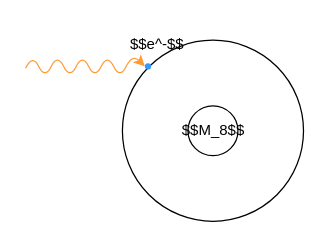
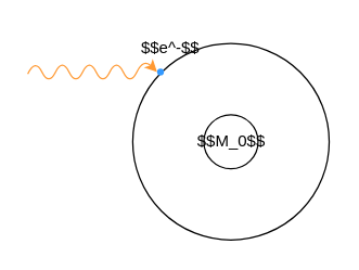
- <mxCell id="6" value="$$M_8$$" style="text;html=1;align=center;verticalAlign=middle;resizable=0;points=[];autosize=1;strokeColor=none;fillColor=none;" vertex="1" parent="1"><mxGeometry x="135" y="89" width="70" height="30" as="geometry" /></mxCell>
+ <mxCell id="6" value="$$M_0$$" style="text;html=1;align=center;verticalAlign=middle;resizable=0;points=[];autosize=1;strokeColor=none;fillColor=none;" vertex="1" parent="1"><mxGeometry x="135" y="89" width="70" height="30" as="geometry" /></mxCell>
